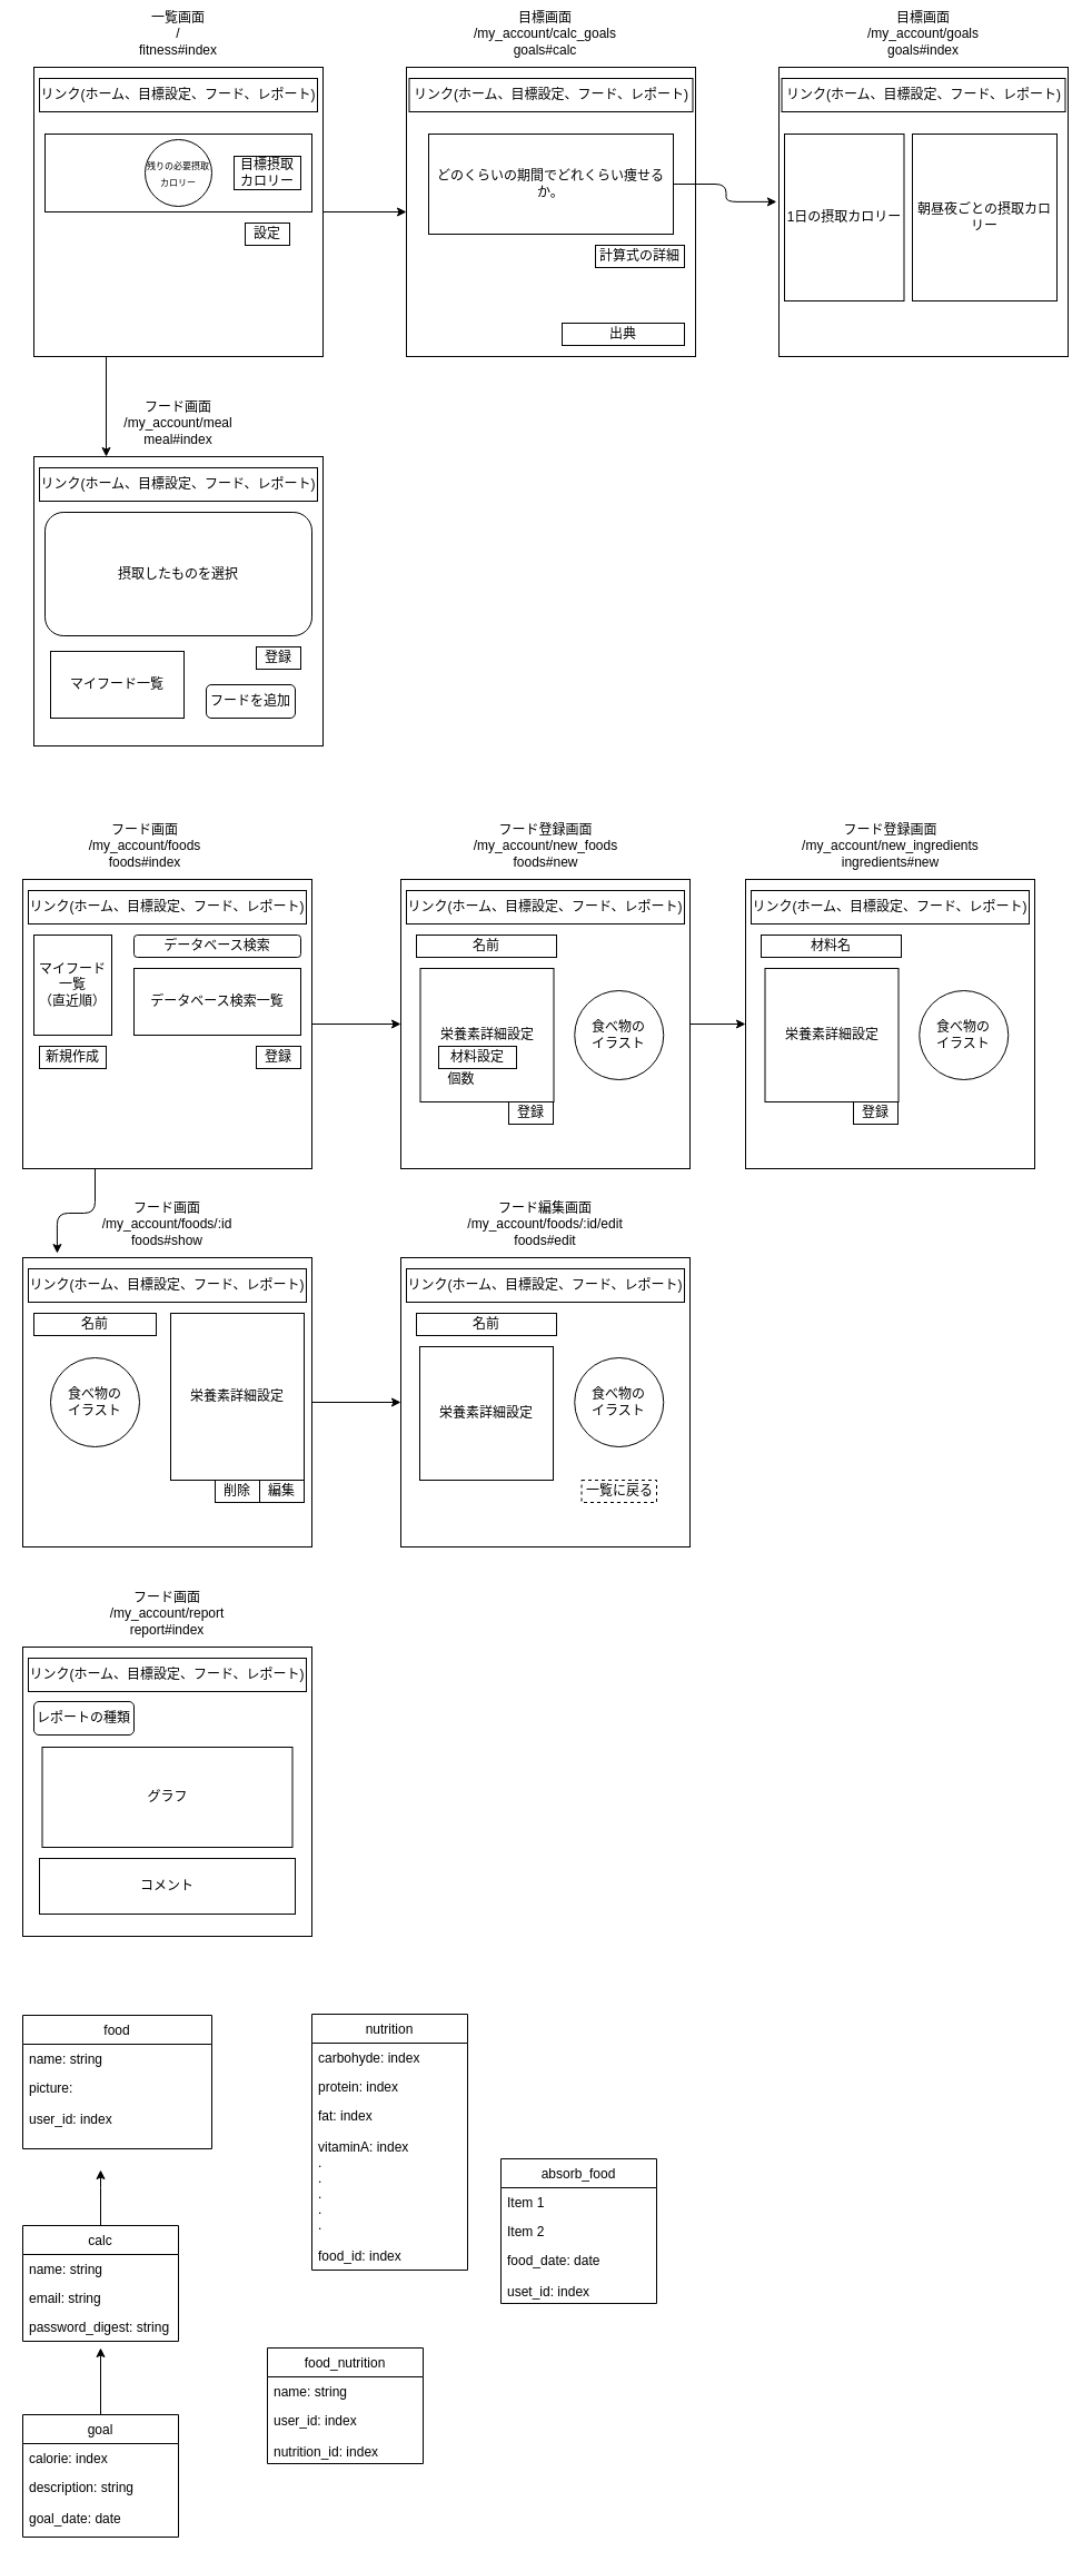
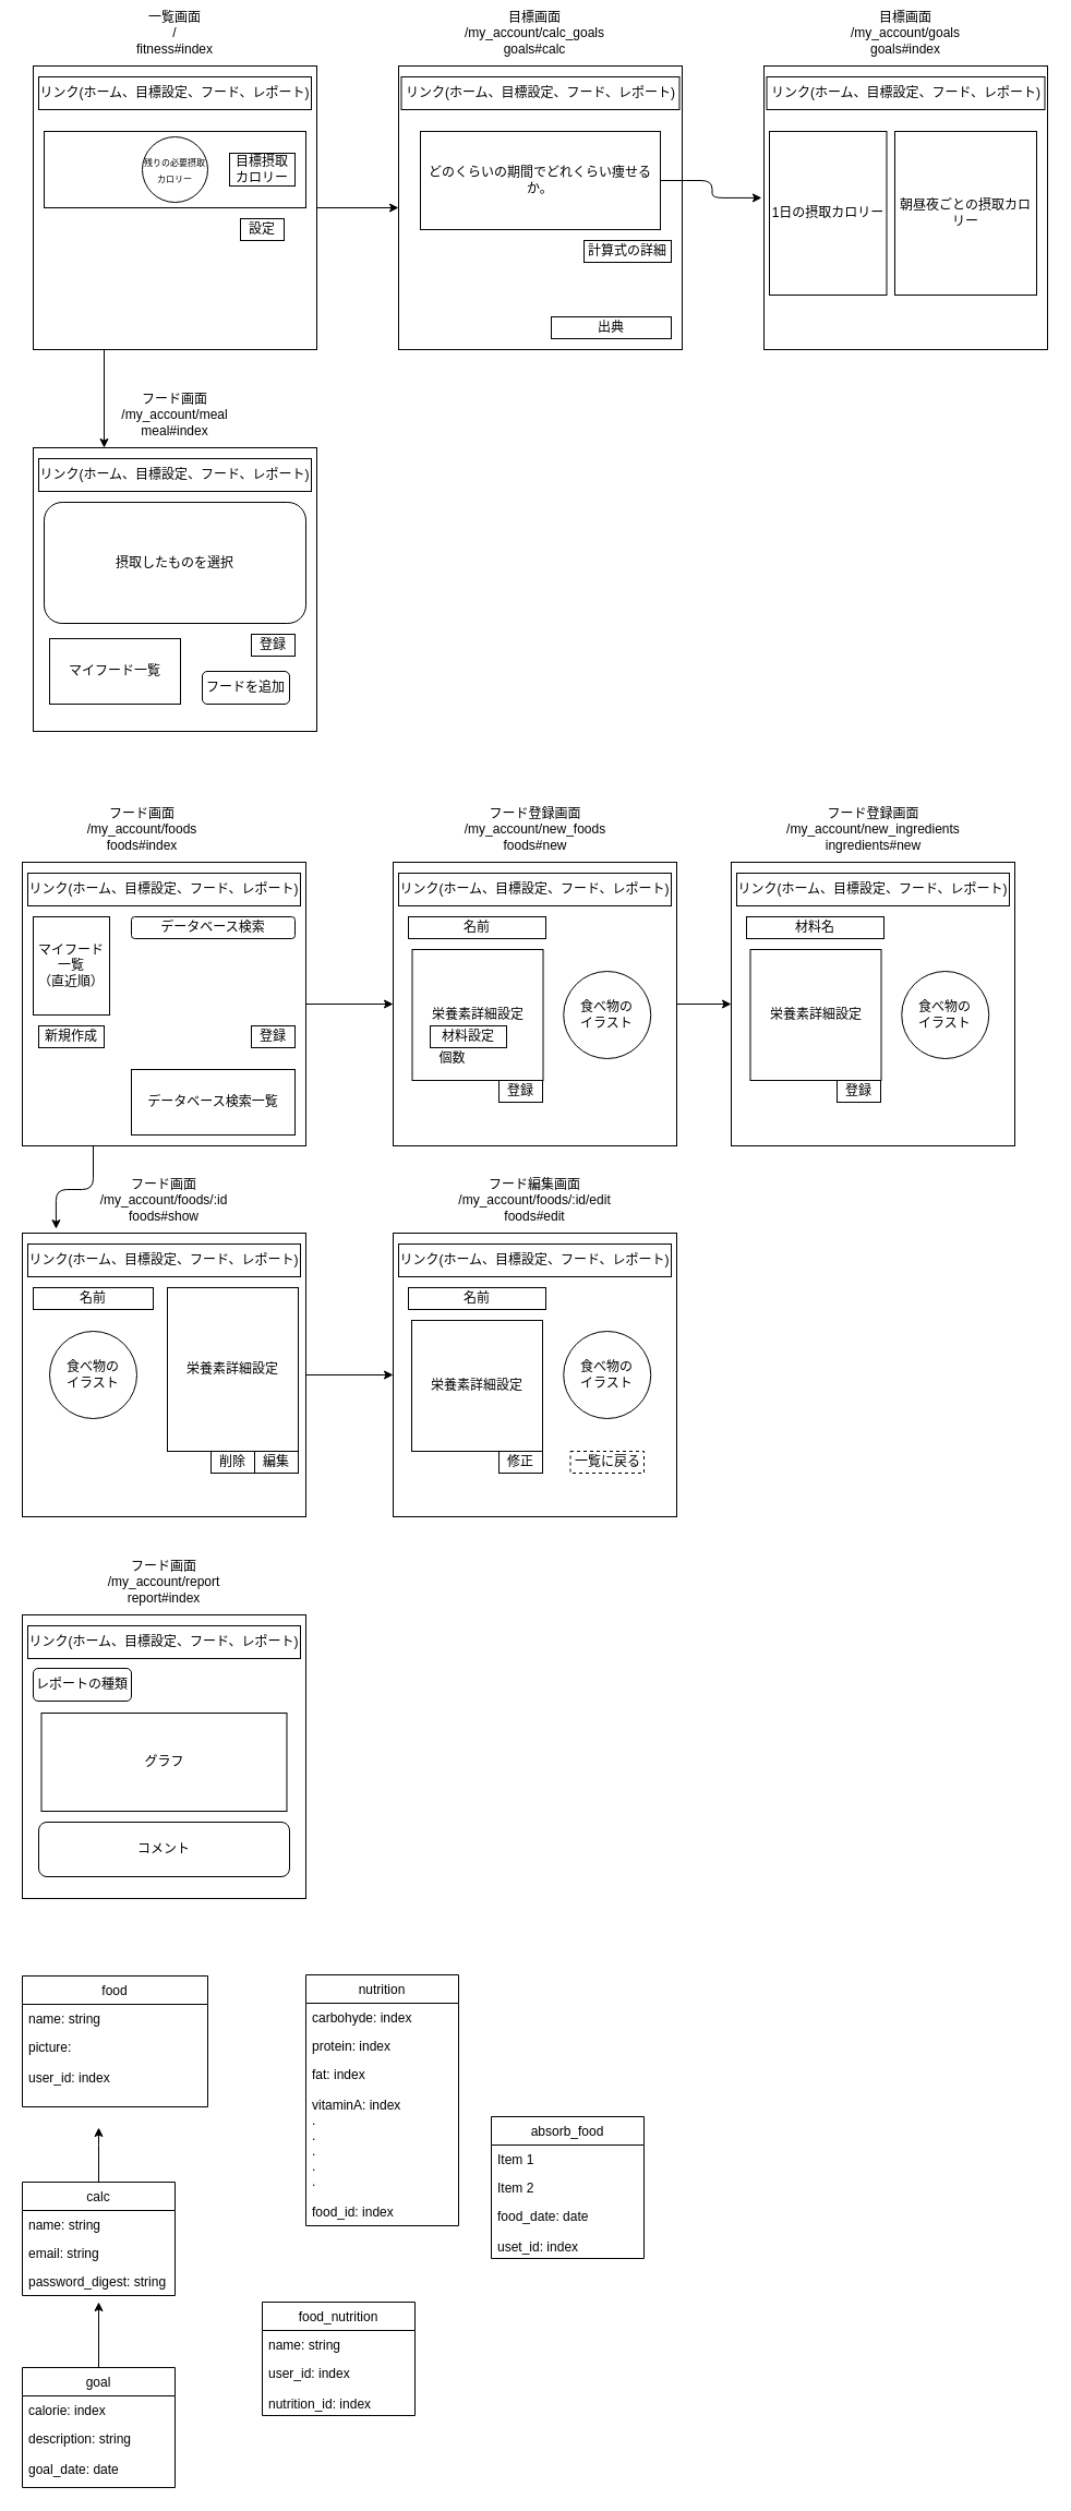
- <mxCell id="30" value="データベース検索一覧" style="rounded=0;whiteSpace=wrap;html=1;sketch=0;" vertex="1" parent="1"><mxGeometry x="120" y="870" width="150" height="60" as="geometry" /></mxCell>
+ <mxCell id="30" value="データベース検索一覧" style="rounded=0;whiteSpace=wrap;html=1;sketch=0;" vertex="1" parent="1"><mxGeometry x="120" y="980" width="150" height="60" as="geometry" /></mxCell>
+ <mxCell id="48" value="修正" style="rounded=0;whiteSpace=wrap;html=1;sketch=0;" vertex="1" parent="1"><mxGeometry x="457" y="1330" width="40" height="20" as="geometry" /></mxCell>
- <mxCell id="64" value="コメント" style="rounded=0;whiteSpace=wrap;html=1;sketch=0;" vertex="1" parent="1"><mxGeometry x="35" y="1670" width="230" height="50" as="geometry" /></mxCell>
+ <mxCell id="64" value="コメント" style="whiteSpace=wrap;html=1;sketch=0;rounded=1;" vertex="1" parent="1"><mxGeometry x="35" y="1670" width="230" height="50" as="geometry" /></mxCell>
